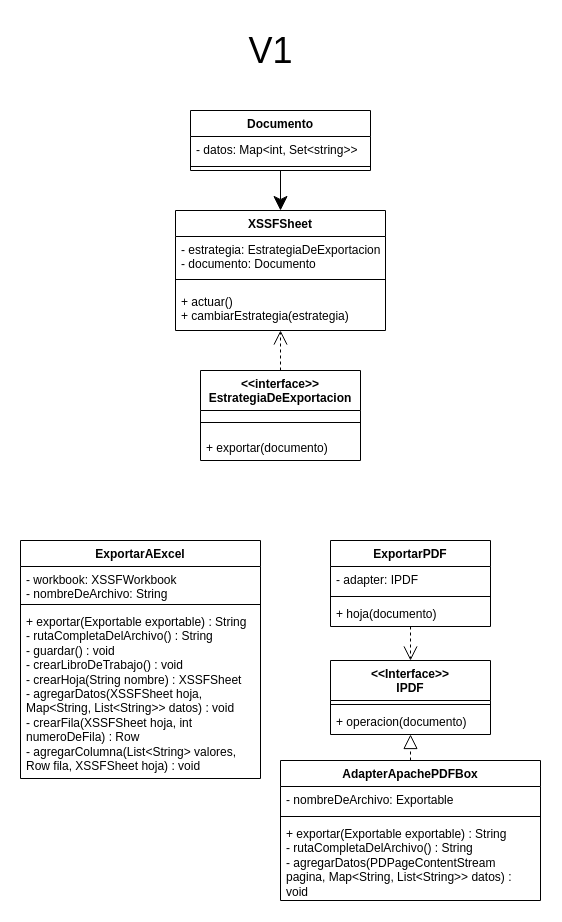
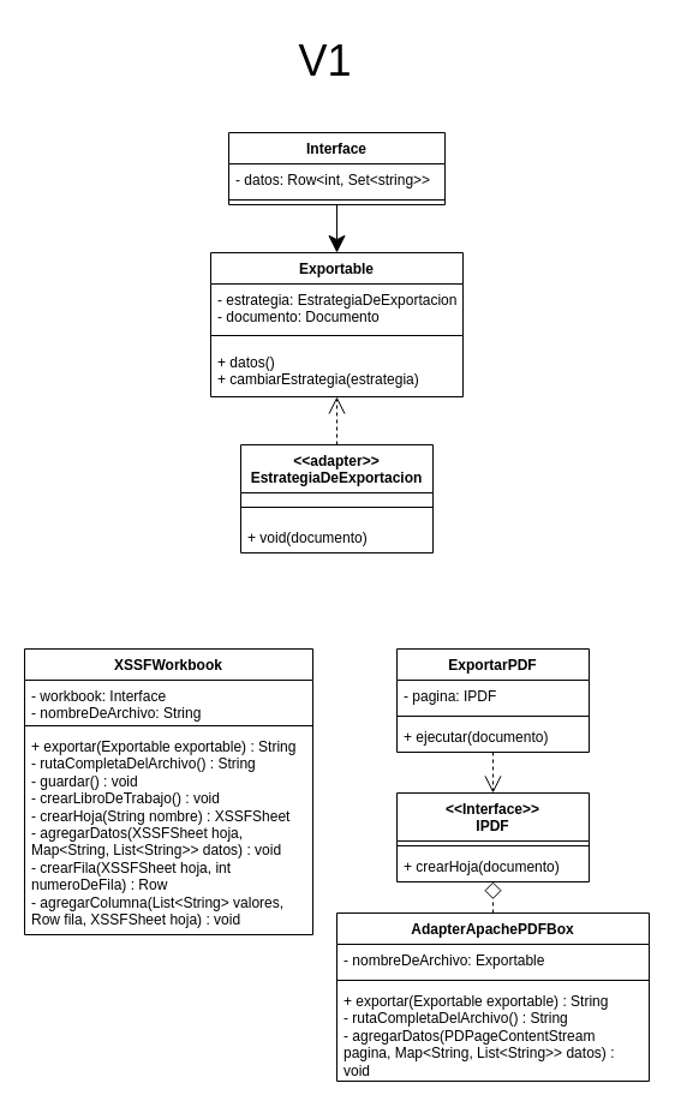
- <mxCell id="2" value="Documento" style="swimlane;fontStyle=1;align=center;verticalAlign=top;childLayout=stackLayout;horizontal=1;startSize=26;horizontalStack=0;resizeParent=1;resizeParentMax=0;resizeLast=0;collapsible=1;marginBottom=0;whiteSpace=wrap;html=1;" parent="1" vertex="1"><mxGeometry x="190" y="110" width="180" height="60" as="geometry" /></mxCell>
+ <mxCell id="2" value="Interface" style="swimlane;fontStyle=1;align=center;verticalAlign=top;childLayout=stackLayout;horizontal=1;startSize=26;horizontalStack=0;resizeParent=1;resizeParentMax=0;resizeLast=0;collapsible=1;marginBottom=0;whiteSpace=wrap;html=1;" parent="1" vertex="1"><mxGeometry x="190" y="110" width="180" height="60" as="geometry" /></mxCell>
- <mxCell id="3" value="- datos: Map&amp;lt;int, Set&amp;lt;string&amp;gt;&amp;gt;" style="text;strokeColor=none;fillColor=none;align=left;verticalAlign=top;spacingLeft=4;spacingRight=4;overflow=hidden;rotatable=0;points=[[0,0.5],[1,0.5]];portConstraint=eastwest;whiteSpace=wrap;html=1;" parent="2" vertex="1"><mxGeometry y="26" width="180" height="26" as="geometry" /></mxCell>
+ <mxCell id="3" value="- datos: Row&amp;lt;int, Set&amp;lt;string&amp;gt;&amp;gt;" style="text;strokeColor=none;fillColor=none;align=left;verticalAlign=top;spacingLeft=4;spacingRight=4;overflow=hidden;rotatable=0;points=[[0,0.5],[1,0.5]];portConstraint=eastwest;whiteSpace=wrap;html=1;" parent="2" vertex="1"><mxGeometry y="26" width="180" height="26" as="geometry" /></mxCell>
- <mxCell id="5" value="XSSFSheet" style="swimlane;fontStyle=1;align=center;verticalAlign=top;childLayout=stackLayout;horizontal=1;startSize=26;horizontalStack=0;resizeParent=1;resizeParentMax=0;resizeLast=0;collapsible=1;marginBottom=0;whiteSpace=wrap;html=1;" parent="1" vertex="1"><mxGeometry x="175" y="210" width="210" height="120" as="geometry" /></mxCell>
+ <mxCell id="5" value="Exportable" style="swimlane;fontStyle=1;align=center;verticalAlign=top;childLayout=stackLayout;horizontal=1;startSize=26;horizontalStack=0;resizeParent=1;resizeParentMax=0;resizeLast=0;collapsible=1;marginBottom=0;whiteSpace=wrap;html=1;" parent="1" vertex="1"><mxGeometry x="175" y="210" width="210" height="120" as="geometry" /></mxCell>
- <mxCell id="8" value="&lt;div&gt;+ actuar()&lt;/div&gt;&lt;div&gt;+ cambiarEstrategia(estrategia)&lt;br&gt;&lt;/div&gt;" style="text;strokeColor=none;fillColor=none;align=left;verticalAlign=top;spacingLeft=4;spacingRight=4;overflow=hidden;rotatable=0;points=[[0,0.5],[1,0.5]];portConstraint=eastwest;whiteSpace=wrap;html=1;" parent="5" vertex="1"><mxGeometry y="78" width="210" height="42" as="geometry" /></mxCell>
+ <mxCell id="8" value="&lt;div&gt;+ datos()&lt;/div&gt;&lt;div&gt;+ cambiarEstrategia(estrategia)&lt;br&gt;&lt;/div&gt;" style="text;strokeColor=none;fillColor=none;align=left;verticalAlign=top;spacingLeft=4;spacingRight=4;overflow=hidden;rotatable=0;points=[[0,0.5],[1,0.5]];portConstraint=eastwest;whiteSpace=wrap;html=1;" parent="5" vertex="1"><mxGeometry y="78" width="210" height="42" as="geometry" /></mxCell>
- <mxCell id="26" value="&lt;div&gt;&amp;lt;&amp;lt;interface&amp;gt;&amp;gt;&lt;/div&gt;&lt;div&gt;EstrategiaDeExportacion&lt;br&gt;&lt;/div&gt;" style="swimlane;fontStyle=1;align=center;verticalAlign=top;childLayout=stackLayout;horizontal=1;startSize=40;horizontalStack=0;resizeParent=1;resizeParentMax=0;resizeLast=0;collapsible=1;marginBottom=0;whiteSpace=wrap;html=1;" parent="1" vertex="1"><mxGeometry x="200" y="370" width="160" height="90" as="geometry" /></mxCell>
+ <mxCell id="26" value="&lt;div&gt;&amp;lt;&amp;lt;adapter&amp;gt;&amp;gt;&lt;/div&gt;&lt;div&gt;EstrategiaDeExportacion&lt;br&gt;&lt;/div&gt;" style="swimlane;fontStyle=1;align=center;verticalAlign=top;childLayout=stackLayout;horizontal=1;startSize=40;horizontalStack=0;resizeParent=1;resizeParentMax=0;resizeLast=0;collapsible=1;marginBottom=0;whiteSpace=wrap;html=1;" parent="1" vertex="1"><mxGeometry x="200" y="370" width="160" height="90" as="geometry" /></mxCell>
- <mxCell id="28" value="+ exportar(documento)" style="text;strokeColor=none;fillColor=none;align=left;verticalAlign=top;spacingLeft=4;spacingRight=4;overflow=hidden;rotatable=0;points=[[0,0.5],[1,0.5]];portConstraint=eastwest;whiteSpace=wrap;html=1;" parent="26" vertex="1"><mxGeometry y="64" width="160" height="26" as="geometry" /></mxCell>
+ <mxCell id="28" value="+ void(documento)" style="text;strokeColor=none;fillColor=none;align=left;verticalAlign=top;spacingLeft=4;spacingRight=4;overflow=hidden;rotatable=0;points=[[0,0.5],[1,0.5]];portConstraint=eastwest;whiteSpace=wrap;html=1;" parent="26" vertex="1"><mxGeometry y="64" width="160" height="26" as="geometry" /></mxCell>
- <mxCell id="9" value="ExportarAExcel" style="swimlane;fontStyle=1;align=center;verticalAlign=top;childLayout=stackLayout;horizontal=1;startSize=26;horizontalStack=0;resizeParent=1;resizeParentMax=0;resizeLast=0;collapsible=1;marginBottom=0;whiteSpace=wrap;html=1;" parent="1" vertex="1"><mxGeometry x="20" y="540" width="240" height="238" as="geometry" /></mxCell>
+ <mxCell id="9" value="XSSFWorkbook" style="swimlane;fontStyle=1;align=center;verticalAlign=top;childLayout=stackLayout;horizontal=1;startSize=26;horizontalStack=0;resizeParent=1;resizeParentMax=0;resizeLast=0;collapsible=1;marginBottom=0;whiteSpace=wrap;html=1;" parent="1" vertex="1"><mxGeometry x="20" y="540" width="240" height="238" as="geometry" /></mxCell>
- <mxCell id="21" value="- adapter: IPDF" style="text;strokeColor=none;fillColor=none;align=left;verticalAlign=top;spacingLeft=4;spacingRight=4;overflow=hidden;rotatable=0;points=[[0,0.5],[1,0.5]];portConstraint=eastwest;whiteSpace=wrap;html=1;" parent="20" vertex="1"><mxGeometry y="26" width="160" height="26" as="geometry" /></mxCell>
+ <mxCell id="21" value="- pagina: IPDF" style="text;strokeColor=none;fillColor=none;align=left;verticalAlign=top;spacingLeft=4;spacingRight=4;overflow=hidden;rotatable=0;points=[[0,0.5],[1,0.5]];portConstraint=eastwest;whiteSpace=wrap;html=1;" parent="20" vertex="1"><mxGeometry y="26" width="160" height="26" as="geometry" /></mxCell>
- <mxCell id="10" value="&lt;div&gt;- workbook: XSSFWorkbook&lt;/div&gt;&lt;div&gt;- nombreDeArchivo: String&lt;br&gt;&lt;/div&gt;" style="text;strokeColor=none;fillColor=none;align=left;verticalAlign=top;spacingLeft=4;spacingRight=4;overflow=hidden;rotatable=0;points=[[0,0.5],[1,0.5]];portConstraint=eastwest;whiteSpace=wrap;html=1;" parent="9" vertex="1"><mxGeometry y="26" width="240" height="34" as="geometry" /></mxCell>
+ <mxCell id="10" value="&lt;div&gt;- workbook: Interface&lt;/div&gt;&lt;div&gt;- nombreDeArchivo: String&lt;br&gt;&lt;/div&gt;" style="text;strokeColor=none;fillColor=none;align=left;verticalAlign=top;spacingLeft=4;spacingRight=4;overflow=hidden;rotatable=0;points=[[0,0.5],[1,0.5]];portConstraint=eastwest;whiteSpace=wrap;html=1;" parent="9" vertex="1"><mxGeometry y="26" width="240" height="34" as="geometry" /></mxCell>
- <mxCell id="23" value="+ hoja(documento)" style="text;strokeColor=none;fillColor=none;align=left;verticalAlign=top;spacingLeft=4;spacingRight=4;overflow=hidden;rotatable=0;points=[[0,0.5],[1,0.5]];portConstraint=eastwest;whiteSpace=wrap;html=1;" parent="20" vertex="1"><mxGeometry y="60" width="160" height="26" as="geometry" /></mxCell>
+ <mxCell id="23" value="+ ejecutar(documento)" style="text;strokeColor=none;fillColor=none;align=left;verticalAlign=top;spacingLeft=4;spacingRight=4;overflow=hidden;rotatable=0;points=[[0,0.5],[1,0.5]];portConstraint=eastwest;whiteSpace=wrap;html=1;" parent="20" vertex="1"><mxGeometry y="60" width="160" height="26" as="geometry" /></mxCell>
- <mxCell id="15" value="+ operacion(documento)" style="text;strokeColor=none;fillColor=none;align=left;verticalAlign=top;spacingLeft=4;spacingRight=4;overflow=hidden;rotatable=0;points=[[0,0.5],[1,0.5]];portConstraint=eastwest;whiteSpace=wrap;html=1;" parent="13" vertex="1"><mxGeometry y="48" width="160" height="26" as="geometry" /></mxCell>
+ <mxCell id="15" value="+ crearHoja(documento)" style="text;strokeColor=none;fillColor=none;align=left;verticalAlign=top;spacingLeft=4;spacingRight=4;overflow=hidden;rotatable=0;points=[[0,0.5],[1,0.5]];portConstraint=eastwest;whiteSpace=wrap;html=1;" parent="13" vertex="1"><mxGeometry y="48" width="160" height="26" as="geometry" /></mxCell>
- <mxCell id="30" value="" style="endArrow=block;dashed=1;endFill=0;endSize=12;html=1;rounded=0;" parent="1" source="16" target="13" edge="1"><mxGeometry width="160" relative="1" as="geometry"><mxPoint x="390" y="730" as="sourcePoint" /><mxPoint x="550" y="730" as="targetPoint" /></mxGeometry></mxCell>
+ <mxCell id="30" value="" style="endArrow=diamond;dashed=1;endFill=0;endSize=12;html=1;rounded=0;" parent="1" source="16" target="13" edge="1"><mxGeometry width="160" relative="1" as="geometry"><mxPoint x="390" y="730" as="sourcePoint" /><mxPoint x="550" y="730" as="targetPoint" /></mxGeometry></mxCell>
